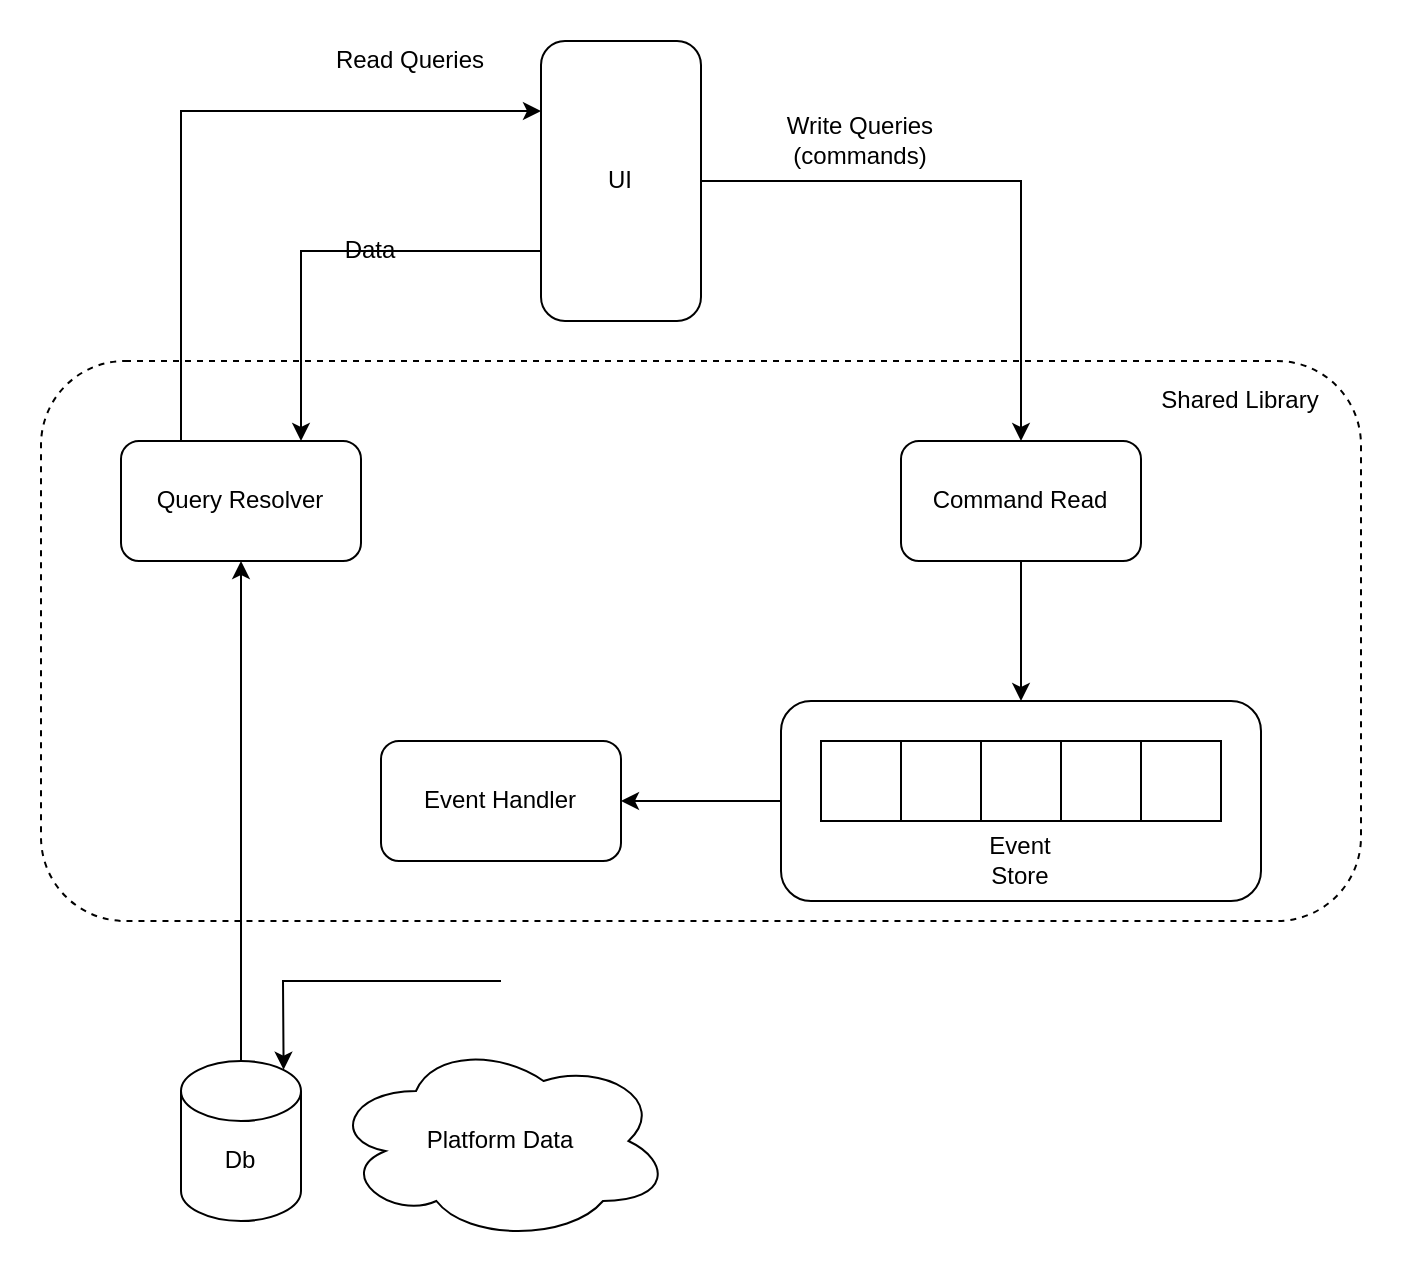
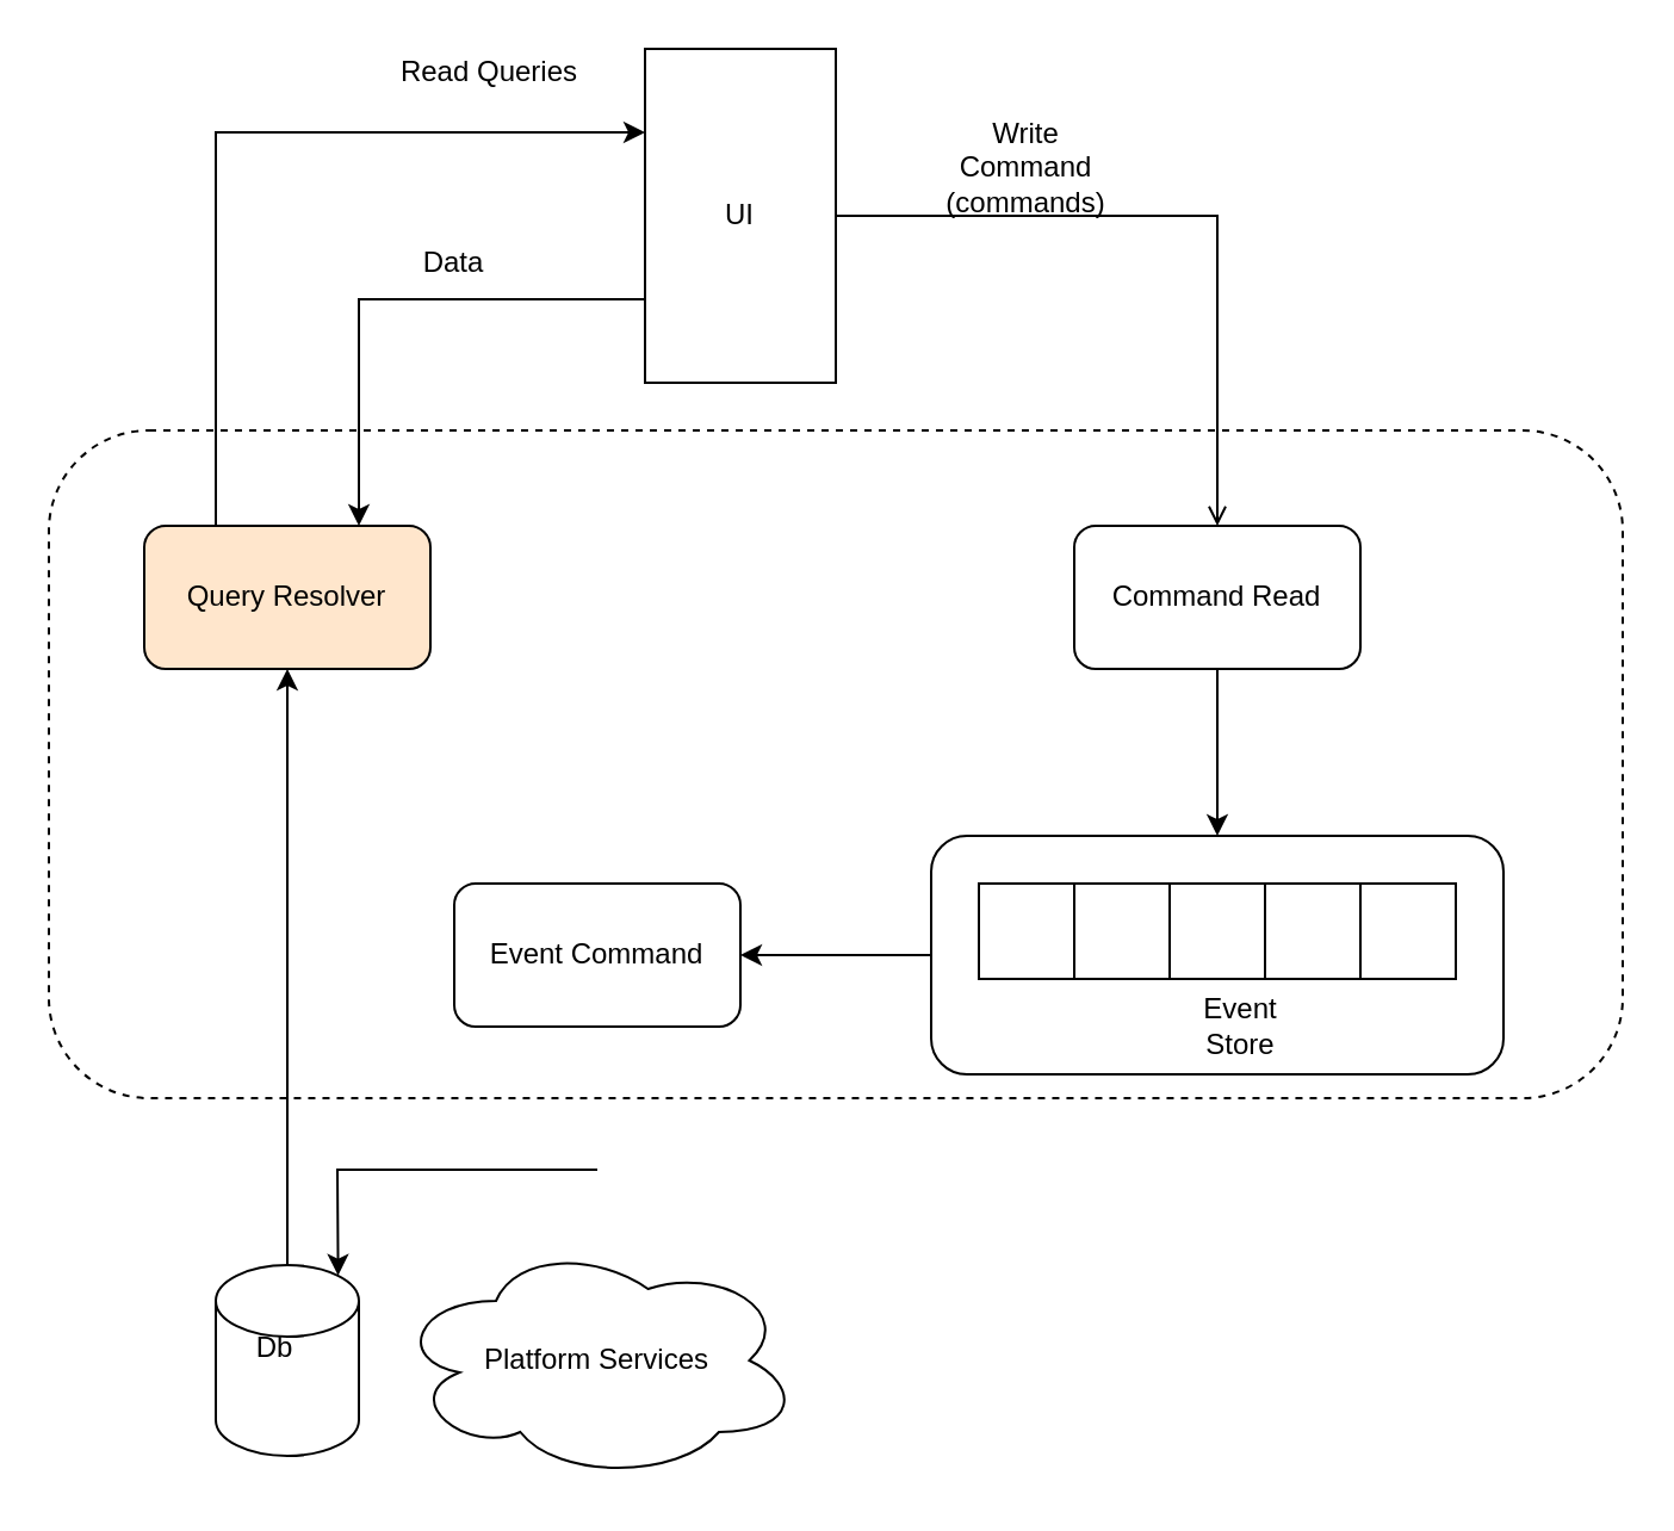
- <mxCell id="23" value="Write Queries (commands)" style="text;html=1;strokeColor=none;fillColor=none;align=center;verticalAlign=middle;whiteSpace=wrap;rounded=0;dashed=1;" vertex="1" parent="1"><mxGeometry x="390" y="60" width="80" height="20" as="geometry" /></mxCell>
+ <mxCell id="23" value="Write Command (commands)" style="text;html=1;strokeColor=none;fillColor=none;align=center;verticalAlign=middle;whiteSpace=wrap;rounded=0;dashed=1;" vertex="1" parent="1"><mxGeometry x="390" y="60" width="80" height="20" as="geometry" /></mxCell>
- <mxCell id="5" value="UI" style="rounded=1;whiteSpace=wrap;html=1;" vertex="1" parent="1"><mxGeometry x="270" y="20" width="80" height="140" as="geometry" /></mxCell>
+ <mxCell id="5" value="UI" style="whiteSpace=wrap;html=1;rounded=0;" vertex="1" parent="1"><mxGeometry x="270" y="20" width="80" height="140" as="geometry" /></mxCell>
- <mxCell id="25" value="Data" style="text;html=1;strokeColor=none;fillColor=none;align=center;verticalAlign=middle;whiteSpace=wrap;rounded=0;dashed=1;" vertex="1" parent="1"><mxGeometry x="165" y="115" width="40" height="20" as="geometry" /></mxCell>
+ <mxCell id="25" value="Data" style="text;html=1;strokeColor=none;fillColor=none;align=center;verticalAlign=middle;whiteSpace=wrap;rounded=0;dashed=1;" vertex="1" parent="1"><mxGeometry x="170" y="100" width="40" height="20" as="geometry" /></mxCell>
- <mxCell id="26" value="Shared Library" style="text;html=1;strokeColor=none;fillColor=none;align=center;verticalAlign=middle;whiteSpace=wrap;rounded=0;dashed=1;" vertex="1" parent="1"><mxGeometry x="570" y="190" width="100" height="20" as="geometry" /></mxCell>
- <mxCell id="4" style="edgeStyle=orthogonalEdgeStyle;rounded=0;orthogonalLoop=1;jettySize=auto;html=1;exitX=1;exitY=0.5;exitDx=0;exitDy=0;" edge="1" parent="1" source="5" target="8"><mxGeometry relative="1" as="geometry" /></mxCell>
+ <mxCell id="4" style="edgeStyle=orthogonalEdgeStyle;rounded=0;orthogonalLoop=1;jettySize=auto;html=1;exitX=1;exitY=0.5;exitDx=0;exitDy=0;endArrow=open;" edge="1" parent="1" source="5" target="8"><mxGeometry relative="1" as="geometry" /></mxCell>
- <mxCell id="7" value="Query Resolver" style="rounded=1;whiteSpace=wrap;html=1;" vertex="1" parent="1"><mxGeometry x="60" y="220" width="120" height="60" as="geometry" /></mxCell>
+ <mxCell id="7" value="Query Resolver" style="rounded=1;whiteSpace=wrap;html=1;fillColor=#ffe6cc;" vertex="1" parent="1"><mxGeometry x="60" y="220" width="120" height="60" as="geometry" /></mxCell>
- <mxCell id="27" value="Event Handler" style="rounded=1;whiteSpace=wrap;html=1;" vertex="1" parent="1"><mxGeometry x="190" y="370" width="120" height="60" as="geometry" /></mxCell>
+ <mxCell id="27" value="Event Command" style="rounded=1;whiteSpace=wrap;html=1;" vertex="1" parent="1"><mxGeometry x="190" y="370" width="120" height="60" as="geometry" /></mxCell>
- <mxCell id="22" value="Event Store" style="text;html=1;strokeColor=none;fillColor=none;align=center;verticalAlign=middle;whiteSpace=wrap;rounded=0;" vertex="1" parent="1"><mxGeometry x="490" y="420" width="40" height="20" as="geometry" /></mxCell>
+ <mxCell id="22" value="Event Store" style="text;html=1;strokeColor=none;fillColor=none;align=center;verticalAlign=middle;whiteSpace=wrap;rounded=0;" vertex="1" parent="1"><mxGeometry x="500" y="420" width="40" height="20" as="geometry" /></mxCell>
- <mxCell id="19" value="Platform Data" style="ellipse;shape=cloud;whiteSpace=wrap;html=1;" vertex="1" parent="1"><mxGeometry x="165" y="520" width="170" height="100" as="geometry" /></mxCell>
+ <mxCell id="19" value="Platform Services" style="ellipse;shape=cloud;whiteSpace=wrap;html=1;" vertex="1" parent="1"><mxGeometry x="165" y="520" width="170" height="100" as="geometry" /></mxCell>
- <mxCell id="21" value="Db" style="text;html=1;strokeColor=none;fillColor=none;align=center;verticalAlign=middle;whiteSpace=wrap;rounded=0;" vertex="1" parent="1"><mxGeometry x="100" y="570" width="40" height="20" as="geometry" /></mxCell>
+ <mxCell id="21" value="Db" style="text;html=1;strokeColor=none;fillColor=none;align=center;verticalAlign=middle;whiteSpace=wrap;rounded=0;" vertex="1" parent="1"><mxGeometry x="95" y="555" width="40" height="20" as="geometry" /></mxCell>
